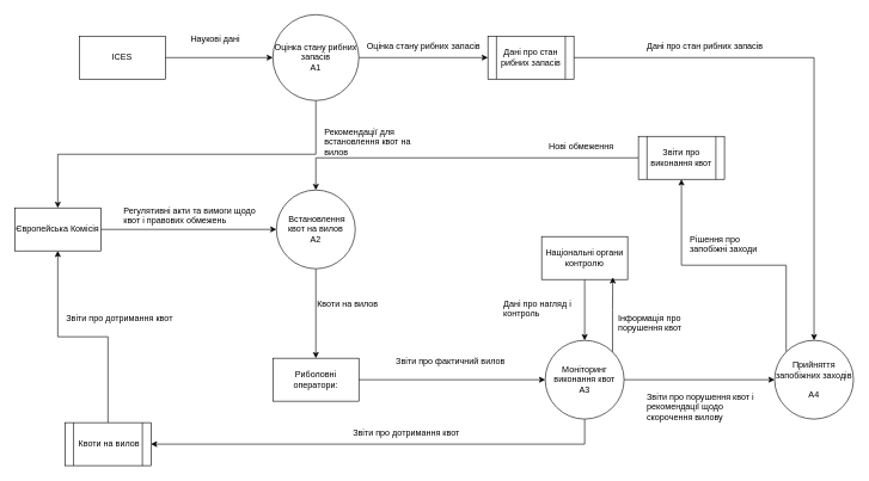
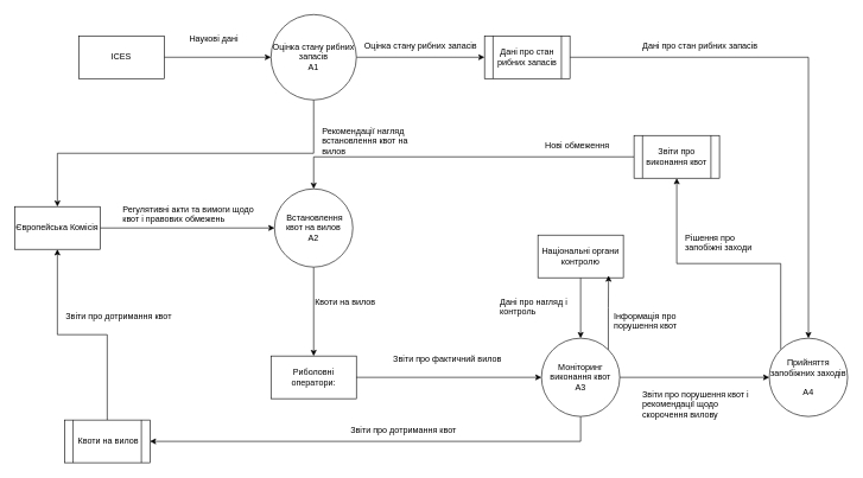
- <mxCell id="27" value="Рекомендації для встановлення квот на вилов" style="text;whiteSpace=wrap;html=1;" vertex="1" parent="1"><mxGeometry x="450" y="170" width="130" height="40" as="geometry" /></mxCell>
+ <mxCell id="27" value="Рекомендації нагляд встановлення квот на вилов" style="text;whiteSpace=wrap;html=1;" vertex="1" parent="1"><mxGeometry x="450" y="170" width="130" height="40" as="geometry" /></mxCell>
